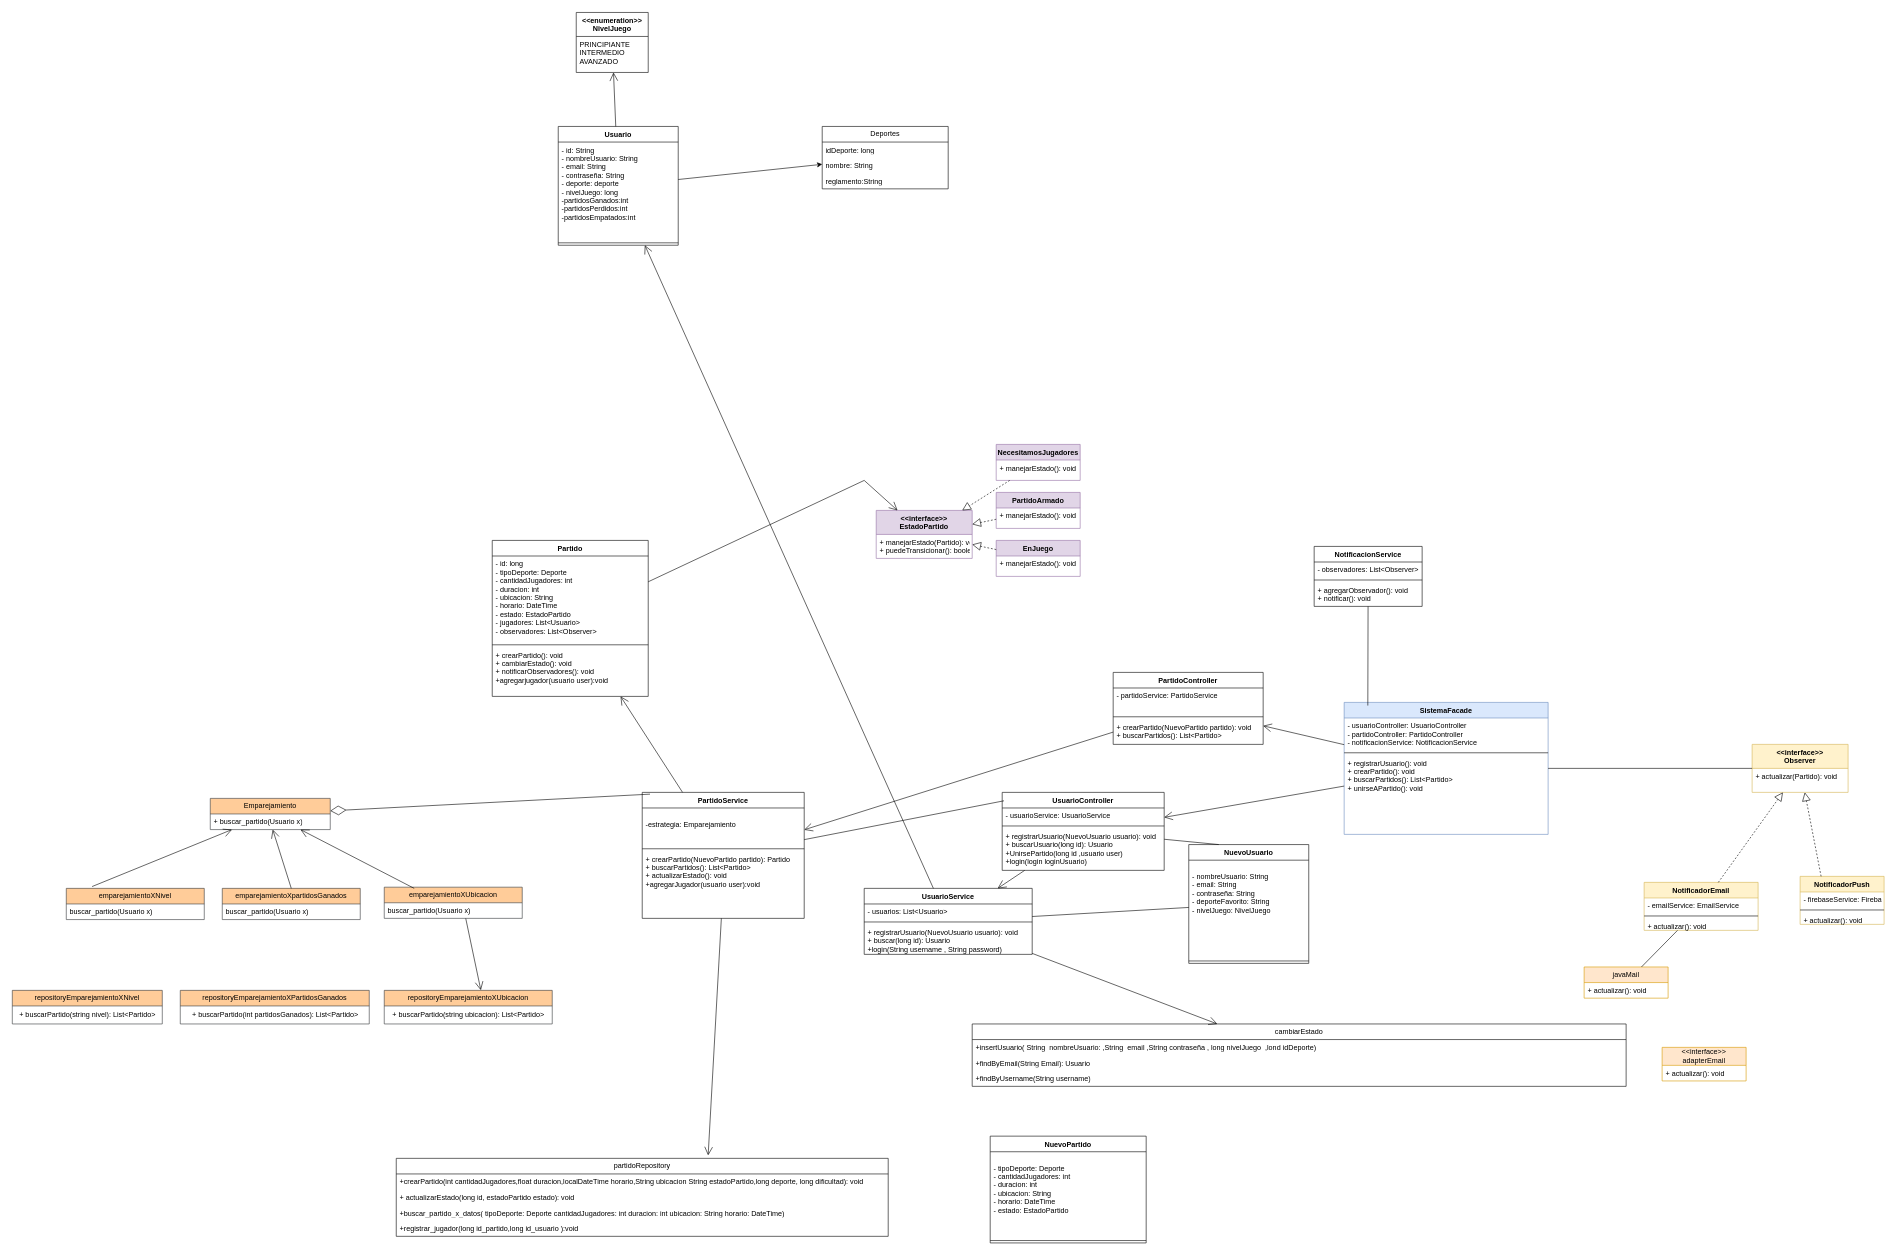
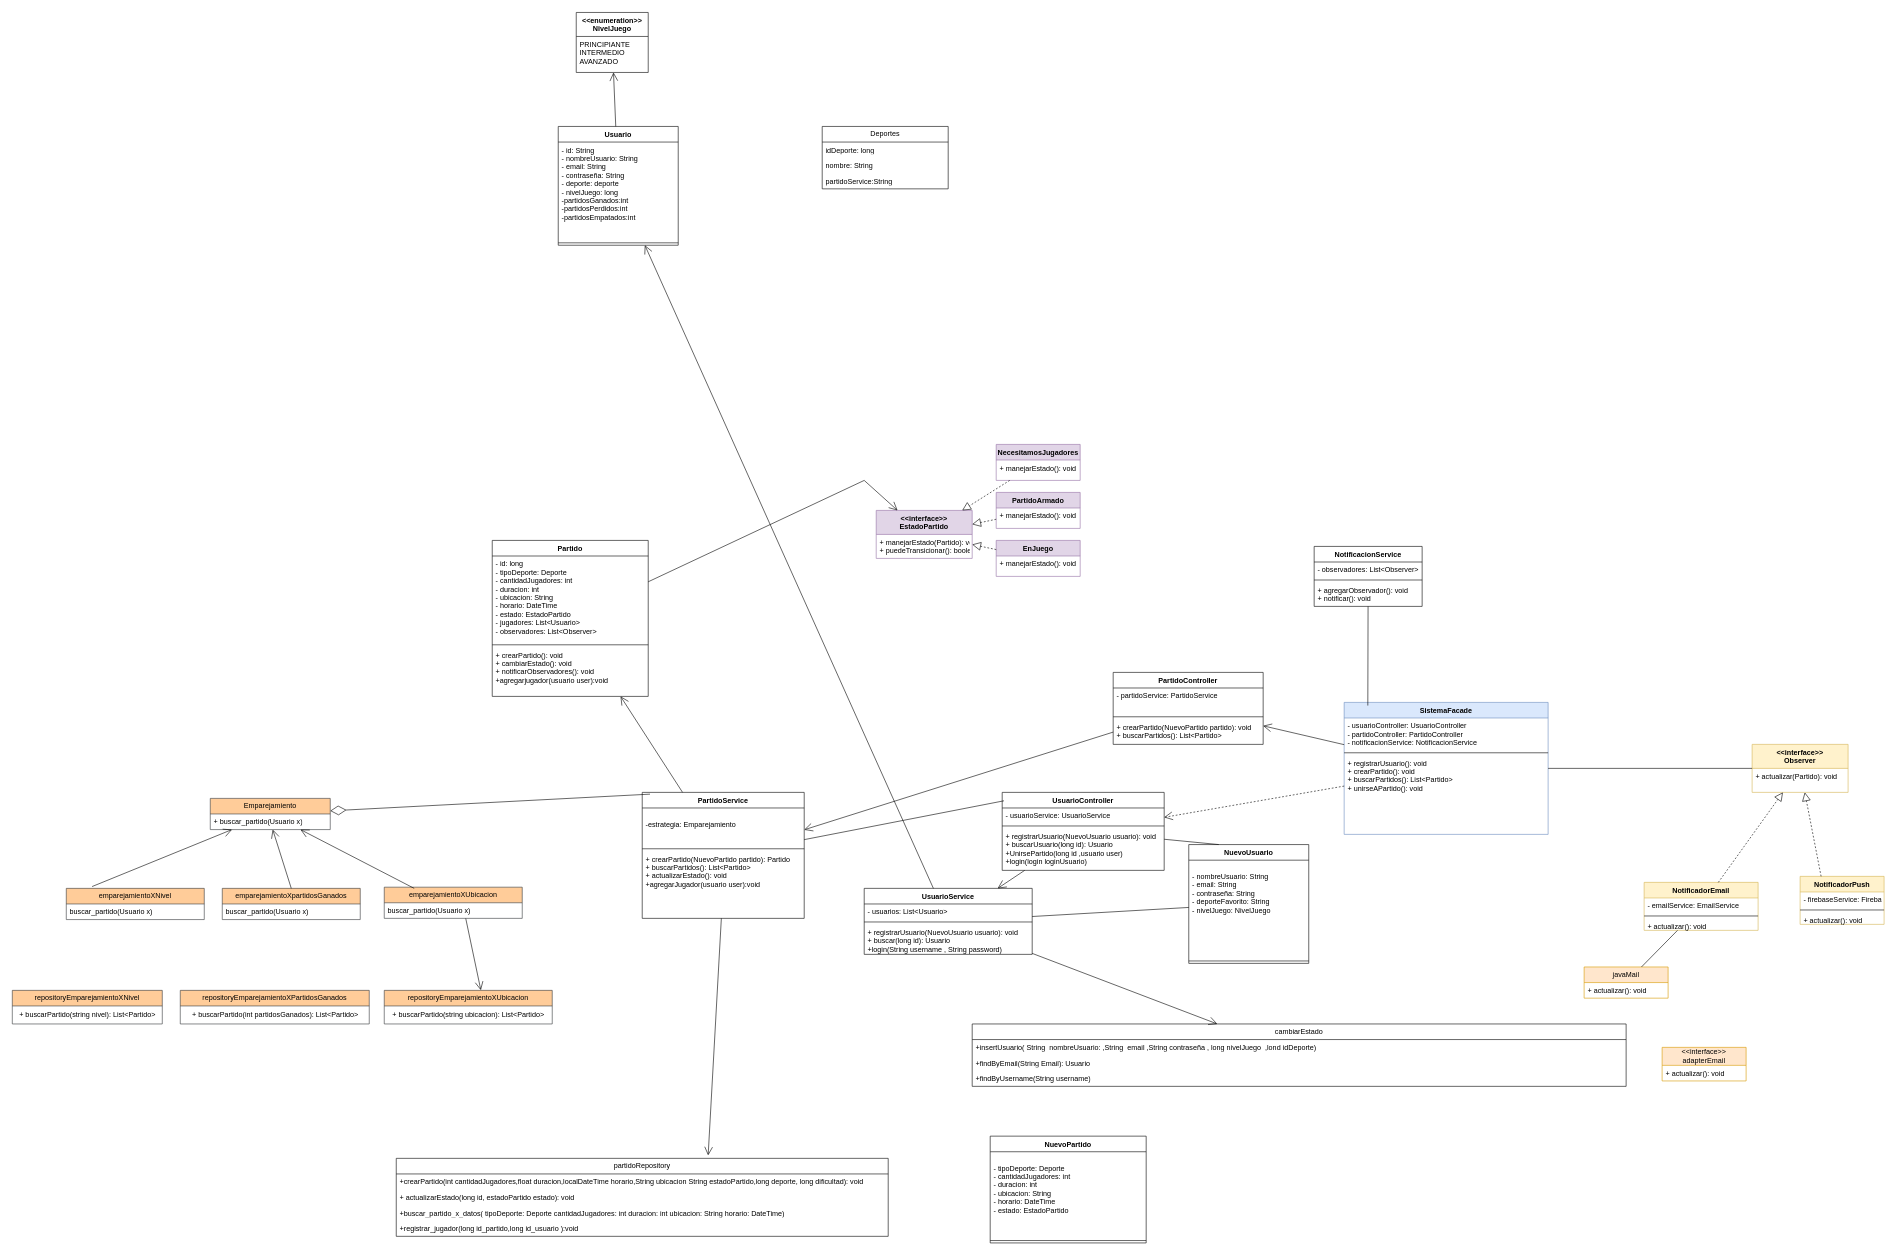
- <mxCell id="116" value="" style="endArrow=classic;html=1;rounded=0;" edge="1" parent="1" source="2" target="112"><mxGeometry width="50" height="50" relative="1" as="geometry"><mxPoint x="1200" y="310" as="sourcePoint" /><mxPoint x="1250" y="260" as="targetPoint" /></mxGeometry></mxCell>
- <mxCell id="115" value="reglamento:String" style="text;strokeColor=none;fillColor=none;align=left;verticalAlign=top;spacingLeft=4;spacingRight=4;overflow=hidden;rotatable=0;points=[[0,0.5],[1,0.5]];portConstraint=eastwest;whiteSpace=wrap;html=1;" vertex="1" parent="112"><mxGeometry y="78" width="210" height="26" as="geometry" /></mxCell>
+ <mxCell id="115" value="partidoService:String" style="text;strokeColor=none;fillColor=none;align=left;verticalAlign=top;spacingLeft=4;spacingRight=4;overflow=hidden;rotatable=0;points=[[0,0.5],[1,0.5]];portConstraint=eastwest;whiteSpace=wrap;html=1;" vertex="1" parent="112"><mxGeometry y="78" width="210" height="26" as="geometry" /></mxCell>
- <mxCell id="51" value="" style="endArrow=open;endFill=1;endSize=12;html=1;rounded=0;" parent="1" source="19" target="27" edge="1"><mxGeometry width="160" relative="1" as="geometry"><mxPoint x="1840" y="1110" as="sourcePoint" /><mxPoint x="1750" y="1160" as="targetPoint" /></mxGeometry></mxCell>
+ <mxCell id="51" value="" style="endArrow=open;endFill=1;endSize=12;html=1;rounded=0;dashed=1;" parent="1" source="19" target="27" edge="1"><mxGeometry width="160" relative="1" as="geometry"><mxPoint x="1840" y="1110" as="sourcePoint" /><mxPoint x="1750" y="1160" as="targetPoint" /></mxGeometry></mxCell>
